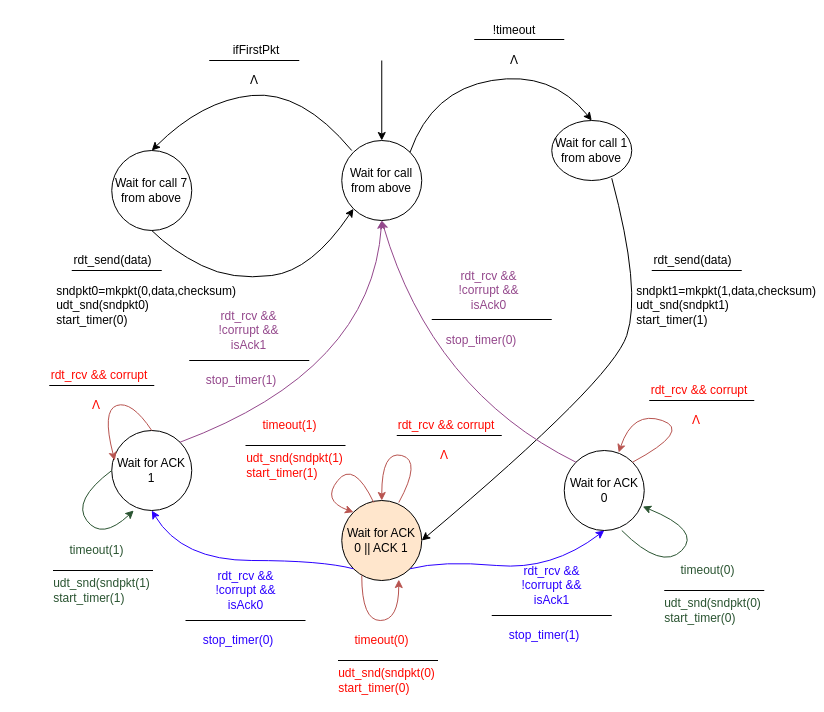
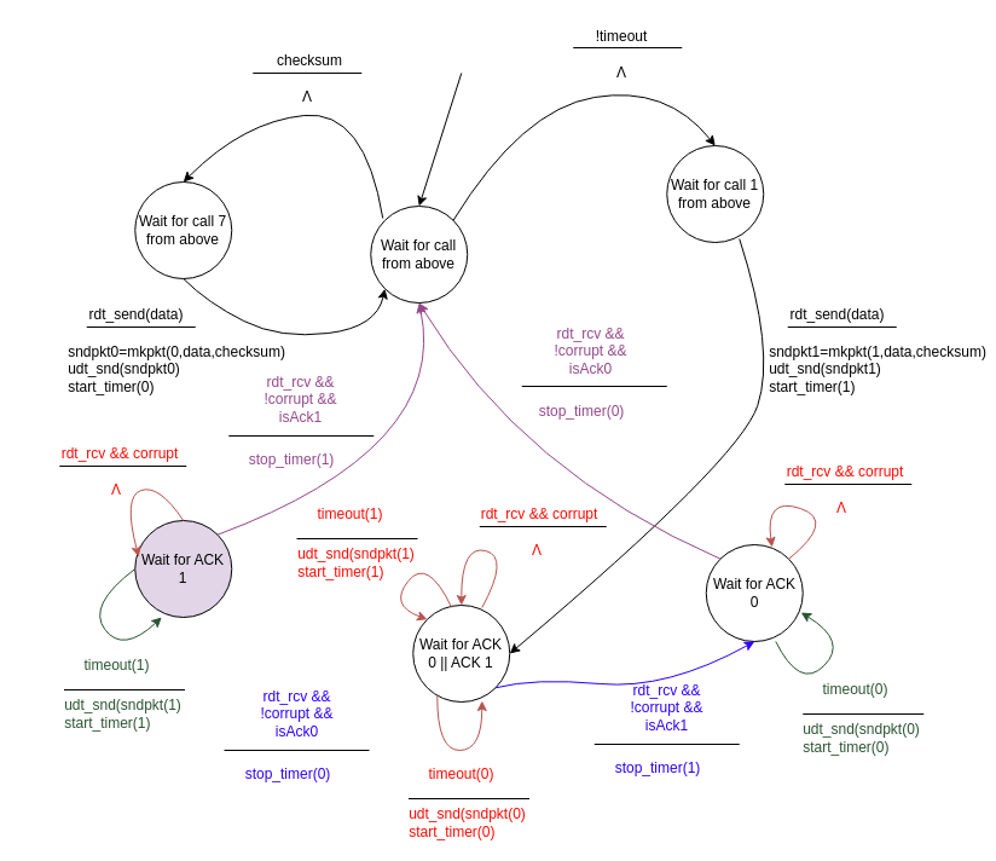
- <mxCell id="10" value="ifFirstPkt" style="text;html=1;fillColor=none;align=center;verticalAlign=middle;whiteSpace=wrap;rounded=0;perimeterSpacing=1;" vertex="1" parent="1"><mxGeometry x="201.25" y="40" width="110" height="20" as="geometry" /></mxCell>
+ <mxCell id="10" value="checksum" style="text;html=1;fillColor=none;align=center;verticalAlign=middle;whiteSpace=wrap;rounded=0;perimeterSpacing=1;" vertex="1" parent="1"><mxGeometry x="201.25" y="40" width="110" height="20" as="geometry" /></mxCell>
- <mxCell id="3" value="Wait for call 1 from above" style="ellipse;whiteSpace=wrap;html=1;aspect=fixed;" vertex="1" parent="1"><mxGeometry x="551.25" y="120" width="80" height="60" as="geometry" /></mxCell>
+ <mxCell id="3" value="Wait for call 1 from above" style="ellipse;whiteSpace=wrap;html=1;aspect=fixed;" vertex="1" parent="1"><mxGeometry x="551.25" y="120" width="80" height="80" as="geometry" /></mxCell>
- <mxCell id="4" value="Wait for call from above" style="ellipse;whiteSpace=wrap;html=1;aspect=fixed;" vertex="1" parent="1"><mxGeometry x="341.25" y="140" width="80" height="80" as="geometry" /></mxCell>
+ <mxCell id="4" value="Wait for call from above" style="ellipse;whiteSpace=wrap;html=1;aspect=fixed;" vertex="1" parent="1"><mxGeometry x="306.25" y="170" width="80" height="80" as="geometry" /></mxCell>
- <mxCell id="13" value="Wait for ACK 1" style="ellipse;whiteSpace=wrap;html=1;aspect=fixed;" vertex="1" parent="1"><mxGeometry x="111.25" y="430" width="80" height="80" as="geometry" /></mxCell>
+ <mxCell id="13" value="Wait for ACK 1" style="ellipse;whiteSpace=wrap;html=1;aspect=fixed;fillColor=#e1d5e7;" vertex="1" parent="1"><mxGeometry x="111.25" y="430" width="80" height="80" as="geometry" /></mxCell>
- <mxCell id="14" value="Wait for ACK 0" style="ellipse;whiteSpace=wrap;html=1;aspect=fixed;" vertex="1" parent="1"><mxGeometry x="563.75" y="450" width="80" height="80" as="geometry" /></mxCell>
+ <mxCell id="14" value="Wait for ACK 0" style="ellipse;whiteSpace=wrap;html=1;aspect=fixed;" vertex="1" parent="1"><mxGeometry x="583.75" y="450" width="80" height="80" as="geometry" /></mxCell>
- <mxCell id="15" value="Wait for ACK 0 || ACK 1" style="ellipse;whiteSpace=wrap;html=1;aspect=fixed;fillColor=#ffe6cc;" vertex="1" parent="1"><mxGeometry x="341.25" y="500" width="80" height="80" as="geometry" /></mxCell>
+ <mxCell id="15" value="Wait for ACK 0 || ACK 1" style="ellipse;whiteSpace=wrap;html=1;aspect=fixed;" vertex="1" parent="1"><mxGeometry x="341.25" y="500" width="80" height="80" as="geometry" /></mxCell>
- <mxCell id="17" value="" style="curved=1;endArrow=classic;html=1;entryX=0.5;entryY=1;entryDx=0;entryDy=0;exitX=0;exitY=1;exitDx=0;exitDy=0;fillColor=#dae8fc;strokeColor=#2B00FF;" edge="1" parent="1" source="15" target="13"><mxGeometry width="50" height="50" relative="1" as="geometry"><mxPoint x="361.25" y="430" as="sourcePoint" /><mxPoint x="481.25" y="770" as="targetPoint" /><Array as="points"><mxPoint x="321.25" y="560" /><mxPoint x="181.25" y="560" /></Array></mxGeometry></mxCell>
